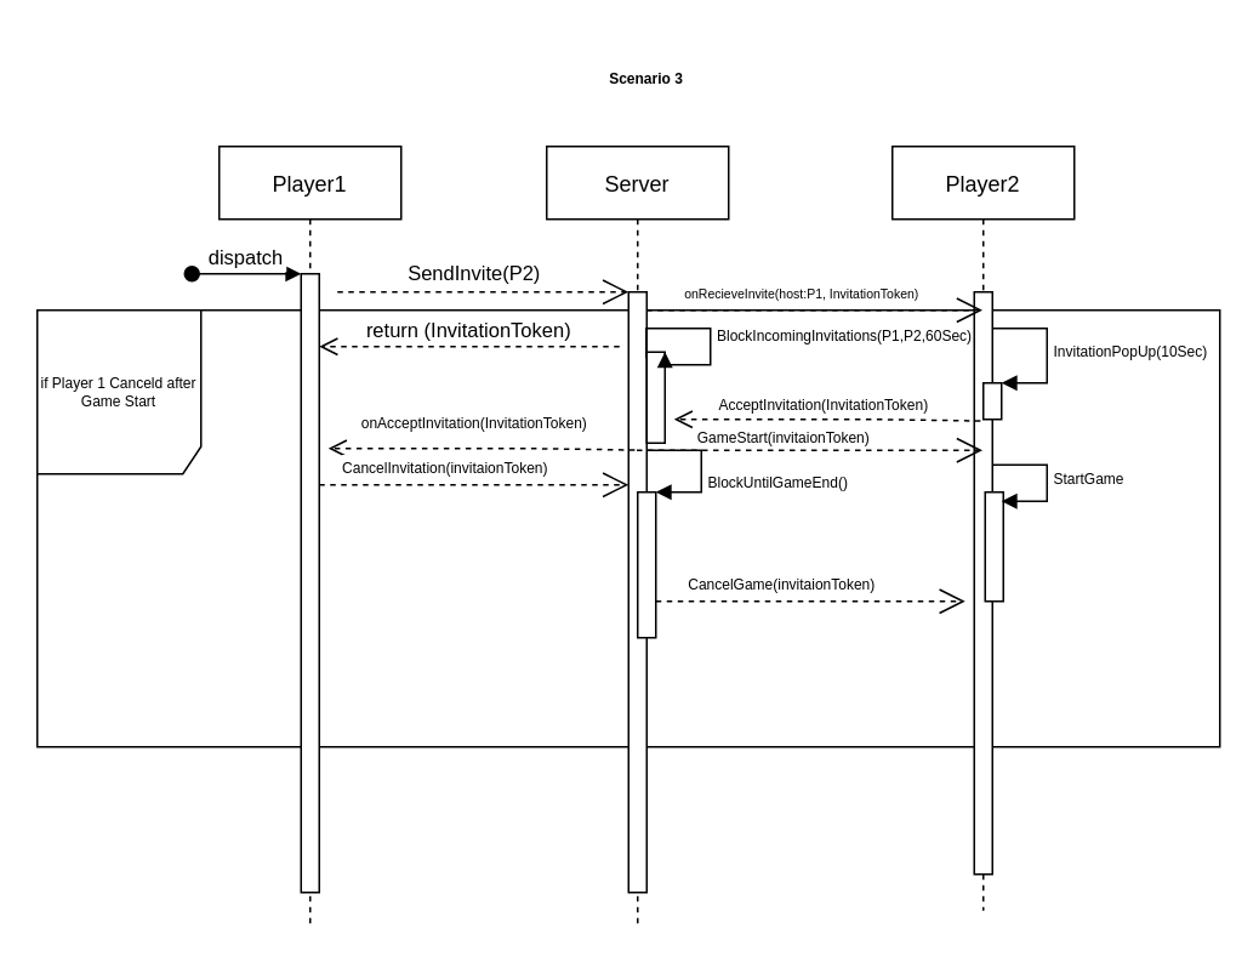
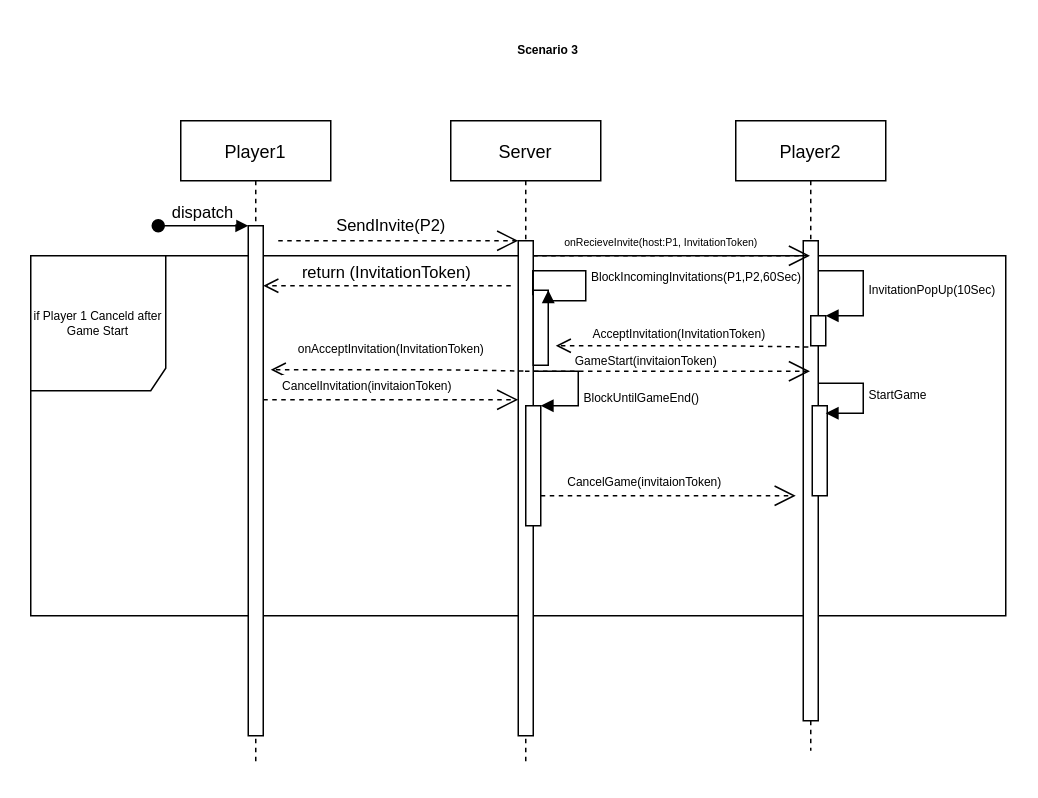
- <mxCell id="23" value="Scenario 3" style="text;align=center;fontStyle=1;verticalAlign=middle;spacingLeft=3;spacingRight=3;strokeColor=none;rotatable=0;points=[[0,0.5],[1,0.5]];portConstraint=eastwest;fontSize=8;" vertex="1" parent="1"><mxGeometry x="300" y="30" width="110" height="26" as="geometry" /></mxCell>
+ <mxCell id="23" value="Scenario 3" style="text;align=center;fontStyle=1;verticalAlign=middle;spacingLeft=3;spacingRight=3;strokeColor=none;rotatable=0;points=[[0,0.5],[1,0.5]];portConstraint=eastwest;fontSize=8;" vertex="1" parent="1"><mxGeometry x="310" y="20" width="110" height="26" as="geometry" /></mxCell>
